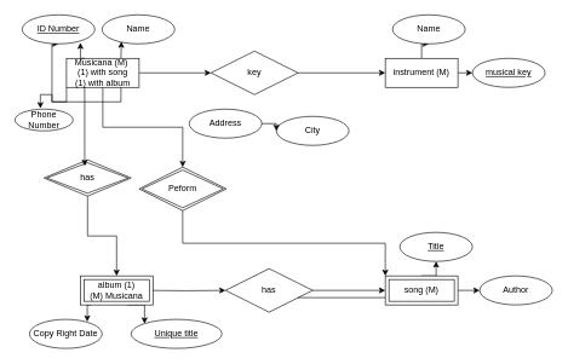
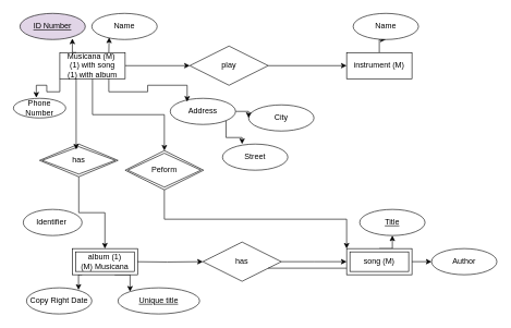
- <mxCell id="14" value="ID Number" style="ellipse;whiteSpace=wrap;html=1;align=center;fontStyle=4;" vertex="1" parent="1"><mxGeometry x="30" y="20" width="100" height="40" as="geometry" /></mxCell>
+ <mxCell id="14" value="ID Number" style="ellipse;whiteSpace=wrap;html=1;align=center;fontStyle=4;fillColor=#e1d5e7;" vertex="1" parent="1"><mxGeometry x="30" y="20" width="100" height="40" as="geometry" /></mxCell>
- <mxCell id="11" style="edgeStyle=orthogonalEdgeStyle;rounded=0;orthogonalLoop=1;jettySize=auto;html=1;exitX=0.75;exitY=1;exitDx=0;exitDy=0;" edge="1" parent="1" source="4" target="14"><mxGeometry relative="1" as="geometry" /></mxCell>
+ <mxCell id="11" style="edgeStyle=orthogonalEdgeStyle;rounded=0;orthogonalLoop=1;jettySize=auto;html=1;exitX=0.75;exitY=1;exitDx=0;exitDy=0;entryX=0.259;entryY=0.128;entryDx=0;entryDy=0;entryPerimeter=0;" edge="1" parent="1" source="4" target="9"><mxGeometry relative="1" as="geometry" /></mxCell>
- <mxCell id="19" value="key" style="shape=rhombus;perimeter=rhombusPerimeter;whiteSpace=wrap;html=1;align=center;" vertex="1" parent="1"><mxGeometry x="290" y="70" width="120" height="60" as="geometry" /></mxCell>
+ <mxCell id="19" value="play" style="shape=rhombus;perimeter=rhombusPerimeter;whiteSpace=wrap;html=1;align=center;" vertex="1" parent="1"><mxGeometry x="290" y="70" width="120" height="60" as="geometry" /></mxCell>
- <mxCell id="16" style="edgeStyle=orthogonalEdgeStyle;rounded=0;orthogonalLoop=1;jettySize=auto;html=1;exitX=1;exitY=0.5;exitDx=0;exitDy=0;entryX=0;entryY=0.5;entryDx=0;entryDy=0;" edge="1" parent="1" source="17" target="20"><mxGeometry relative="1" as="geometry" /></mxCell>
- <mxCell id="20" value="musical key" style="ellipse;whiteSpace=wrap;html=1;align=center;fontStyle=4;" vertex="1" parent="1"><mxGeometry x="650" y="80" width="100" height="40" as="geometry" /></mxCell>
+ <mxCell id="35" style="edgeStyle=orthogonalEdgeStyle;rounded=0;orthogonalLoop=1;jettySize=auto;html=1;exitX=1;exitY=1;exitDx=0;exitDy=0;entryX=0.3;entryY=0;entryDx=0;entryDy=0;entryPerimeter=0;" edge="1" parent="1" source="9" target="6"><mxGeometry relative="1" as="geometry" /></mxCell>
+ <mxCell id="6" value="Street" style="ellipse;whiteSpace=wrap;html=1;align=center;" vertex="1" parent="1"><mxGeometry x="340" y="220" width="100" height="40" as="geometry" /></mxCell>
+ <mxCell id="25" value="Identifier&amp;nbsp;" style="ellipse;whiteSpace=wrap;html=1;align=center;" vertex="1" parent="1"><mxGeometry x="35" y="320" width="90" height="40" as="geometry" /></mxCell>
